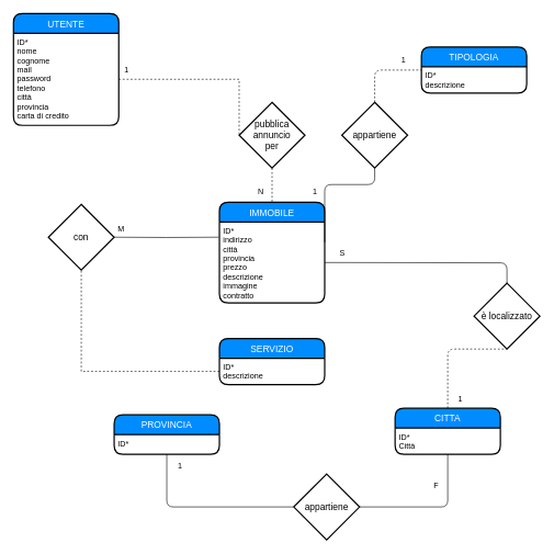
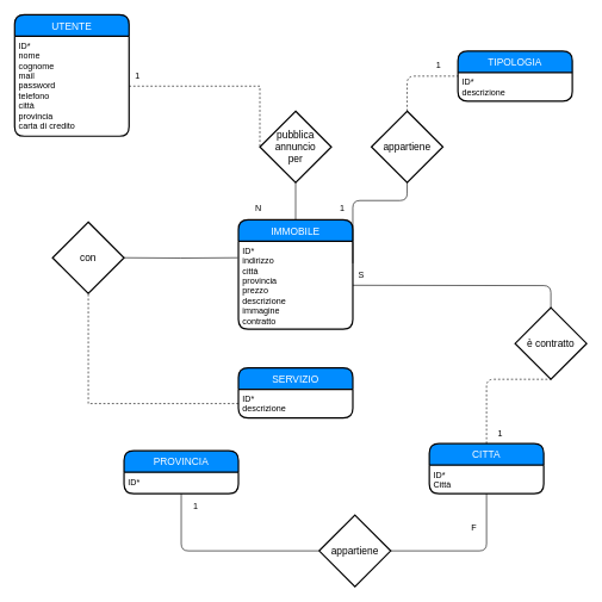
- <mxCell id="8" style="edgeStyle=orthogonalEdgeStyle;rounded=0;orthogonalLoop=1;jettySize=auto;html=1;entryX=0.5;entryY=0;entryDx=0;entryDy=0;endArrow=none;endFill=0;dashed=1;" parent="1" source="9" target="4" edge="1"><mxGeometry relative="1" as="geometry" /></mxCell>
+ <mxCell id="8" style="edgeStyle=orthogonalEdgeStyle;rounded=0;orthogonalLoop=1;jettySize=auto;html=1;entryX=0.5;entryY=0;entryDx=0;entryDy=0;endArrow=none;endFill=0;" parent="1" source="9" target="4" edge="1"><mxGeometry relative="1" as="geometry" /></mxCell>
- <mxCell id="15" value="N" style="text;html=1;resizable=0;points=[];autosize=1;align=left;verticalAlign=top;spacingTop=-4;" parent="1" vertex="1"><mxGeometry x="390" y="281" width="20" height="20" as="geometry" /></mxCell>
+ <mxCell id="15" value="N" style="text;html=1;resizable=0;points=[];autosize=1;align=left;verticalAlign=top;spacingTop=-4;" parent="1" vertex="1"><mxGeometry x="355" y="281" width="20" height="20" as="geometry" /></mxCell>
- <mxCell id="16" value="M" style="text;html=1;resizable=0;points=[];autosize=1;align=left;verticalAlign=top;spacingTop=-4;" parent="1" vertex="1"><mxGeometry x="177" y="337" width="30" height="20" as="geometry" /></mxCell>
- <mxCell id="29" value="S" style="text;html=1;resizable=0;points=[];autosize=1;align=left;verticalAlign=top;spacingTop=-4;" vertex="1" parent="1"><mxGeometry x="514" y="373.5" width="20" height="20" as="geometry" /></mxCell>
+ <mxCell id="29" value="S" style="text;html=1;resizable=0;points=[];autosize=1;align=left;verticalAlign=top;spacingTop=-4;" vertex="1" parent="1"><mxGeometry x="499" y="373.5" width="20" height="20" as="geometry" /></mxCell>
- <mxCell id="25" value="è localizzato" style="shape=rhombus;strokeWidth=2;fontSize=17;perimeter=rhombusPerimeter;whiteSpace=wrap;html=1;align=center;fontSize=14;" vertex="1" parent="1"><mxGeometry x="720" y="430" width="100" height="100" as="geometry" /></mxCell>
+ <mxCell id="25" value="è contratto" style="shape=rhombus;strokeWidth=2;fontSize=17;perimeter=rhombusPerimeter;whiteSpace=wrap;html=1;align=center;fontSize=14;" vertex="1" parent="1"><mxGeometry x="720" y="430" width="100" height="100" as="geometry" /></mxCell>
